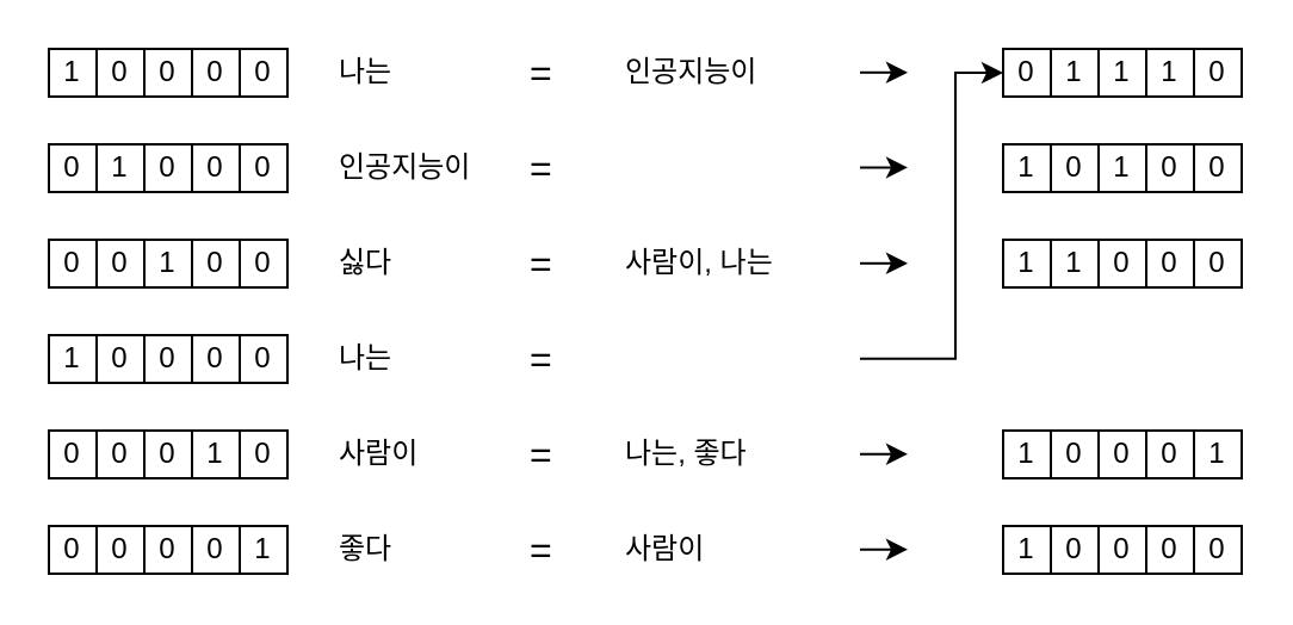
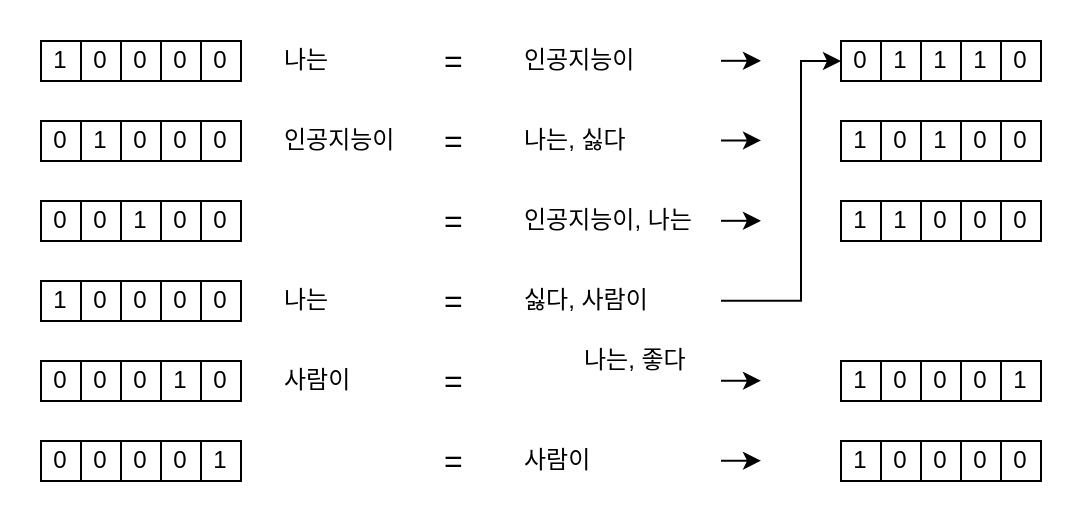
+ <mxCell id="9" value="나는, 싫다" style="text;html=1;strokeColor=none;fillColor=none;align=left;verticalAlign=middle;whiteSpace=wrap;rounded=0;" parent="1" vertex="1"><mxGeometry x="260" y="60" width="80" height="20" as="geometry" /></mxCell>
- <mxCell id="4" value="싫다" style="text;html=1;strokeColor=none;fillColor=none;align=left;verticalAlign=middle;whiteSpace=wrap;rounded=0;" parent="1" vertex="1"><mxGeometry x="140" y="100" width="80" height="20" as="geometry" /></mxCell>
- <mxCell id="10" value="사람이, 나는" style="text;html=1;strokeColor=none;fillColor=none;align=left;verticalAlign=middle;whiteSpace=wrap;rounded=0;" parent="1" vertex="1"><mxGeometry x="260" y="100" width="120" height="20" as="geometry" /></mxCell>
+ <mxCell id="10" value="인공지능이, 나는" style="text;html=1;strokeColor=none;fillColor=none;align=left;verticalAlign=middle;whiteSpace=wrap;rounded=0;" parent="1" vertex="1"><mxGeometry x="260" y="100" width="120" height="20" as="geometry" /></mxCell>
+ <mxCell id="11" value="싫다, 사람이" style="text;html=1;strokeColor=none;fillColor=none;align=left;verticalAlign=middle;whiteSpace=wrap;rounded=0;" parent="1" vertex="1"><mxGeometry x="260" y="140" width="80" height="20" as="geometry" /></mxCell>
- <mxCell id="12" value="나는, 좋다" style="text;html=1;strokeColor=none;fillColor=none;align=left;verticalAlign=middle;whiteSpace=wrap;rounded=0;" parent="1" vertex="1"><mxGeometry x="260" y="180" width="60" height="20" as="geometry" /></mxCell>
+ <mxCell id="12" value="나는, 좋다" style="text;html=1;strokeColor=none;fillColor=none;align=left;verticalAlign=middle;whiteSpace=wrap;rounded=0;" parent="1" vertex="1"><mxGeometry x="290" y="170" width="60" height="20" as="geometry" /></mxCell>
- <mxCell id="7" value="좋다" style="text;html=1;strokeColor=none;fillColor=none;align=left;verticalAlign=middle;whiteSpace=wrap;rounded=0;" parent="1" vertex="1"><mxGeometry x="140" y="220" width="80" height="20" as="geometry" /></mxCell>
